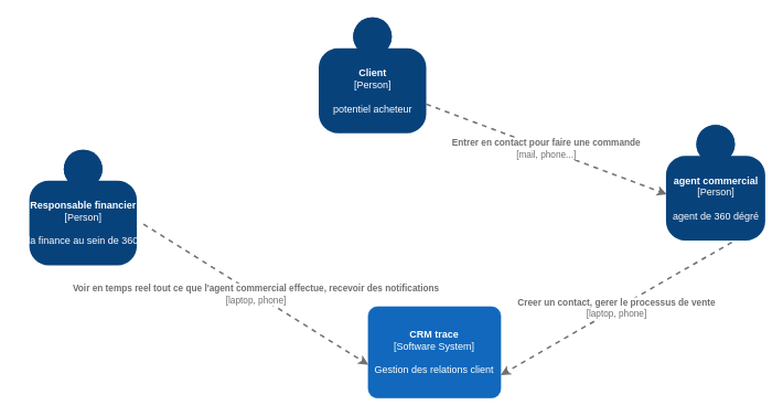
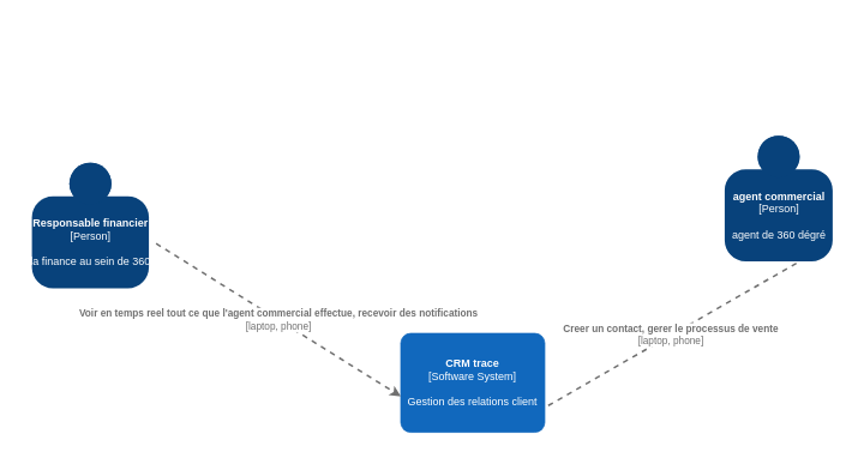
- <mxCell id="2" value="&lt;b&gt;Client&lt;/b&gt;&lt;div&gt;[Person]&lt;/div&gt;&lt;br&gt;&lt;div&gt;potentiel acheteur&lt;/div&gt;" style="html=1;dashed=0;whitespace=wrap;fillColor=#08427b;strokeColor=none;fontColor=#ffffff;shape=mxgraph.c4.person;align=center;metaEdit=1;points=[[0.5,0,0],[1,0.5,0],[1,0.75,0],[0.75,1,0],[0.5,1,0],[0.25,1,0],[0,0.75,0],[0,0.5,0]];metaData={&quot;c4Type&quot;:{&quot;editable&quot;:false}};" vertex="1" parent="1"><mxGeometry x="370" y="20" width="130" height="140" as="geometry" /></mxCell>
- <mxCell id="4" value="&lt;div style=&quot;text-align: left&quot;&gt;&lt;div style=&quot;text-align: center&quot;&gt;&lt;b&gt;Entrer en contact pour faire une commande&lt;/b&gt;&lt;/div&gt;&lt;div style=&quot;text-align: center&quot;&gt;[mail, phone...]&lt;/div&gt;&lt;/div&gt;" style="edgeStyle=none;rounded=0;html=1;entryX=0.009;entryY=0.6;jettySize=auto;orthogonalLoop=1;strokeColor=#707070;strokeWidth=2;fontColor=#707070;jumpStyle=none;dashed=1;metaEdit=1;metaData={&quot;c4Type&quot;:{&quot;editable&quot;:false}};entryDx=0;entryDy=0;entryPerimeter=0;exitX=1;exitY=0.75;exitDx=0;exitDy=0;exitPerimeter=0;" edge="1" parent="1" source="2" target="3"><mxGeometry width="160" relative="1" as="geometry"><mxPoint x="540" y="70" as="sourcePoint" /><mxPoint x="800" y="130" as="targetPoint" /></mxGeometry></mxCell>
- <mxCell id="6" value="&lt;div style=&quot;text-align: left&quot;&gt;&lt;div style=&quot;text-align: center&quot;&gt;&lt;b&gt;Creer un contact, gerer le processus de vente&lt;/b&gt;&lt;/div&gt;&lt;div style=&quot;text-align: center&quot;&gt;[laptop, phone]&lt;/div&gt;&lt;/div&gt;" style="edgeStyle=none;rounded=0;html=1;jettySize=auto;orthogonalLoop=1;strokeColor=#707070;strokeWidth=2;fontColor=#707070;jumpStyle=none;dashed=1;metaEdit=1;metaData={&quot;c4Type&quot;:{&quot;editable&quot;:false}};exitX=0.664;exitY=1.014;exitDx=0;exitDy=0;exitPerimeter=0;entryX=1;entryY=0.75;entryDx=0;entryDy=0;entryPerimeter=0;" edge="1" parent="1" source="3" target="5"><mxGeometry width="160" relative="1" as="geometry"><mxPoint x="1050" y="300" as="sourcePoint" /><mxPoint x="820" y="420" as="targetPoint" /></mxGeometry></mxCell>
+ <mxCell id="6" value="&lt;div style=&quot;text-align: left&quot;&gt;&lt;div style=&quot;text-align: center&quot;&gt;&lt;b&gt;Creer un contact, gerer le processus de vente&lt;/b&gt;&lt;/div&gt;&lt;div style=&quot;text-align: center&quot;&gt;[laptop, phone]&lt;/div&gt;&lt;/div&gt;" style="edgeStyle=none;rounded=0;html=1;jettySize=auto;orthogonalLoop=1;strokeColor=#707070;strokeWidth=2;fontColor=#707070;jumpStyle=none;dashed=1;metaEdit=1;metaData={&quot;c4Type&quot;:{&quot;editable&quot;:false}};exitX=0.664;exitY=1.014;exitDx=0;exitDy=0;exitPerimeter=0;entryX=1;entryY=0.75;entryDx=0;entryDy=0;entryPerimeter=0;endArrow=none;" edge="1" parent="1" source="3" target="5"><mxGeometry width="160" relative="1" as="geometry"><mxPoint x="1050" y="300" as="sourcePoint" /><mxPoint x="820" y="420" as="targetPoint" /></mxGeometry></mxCell>
